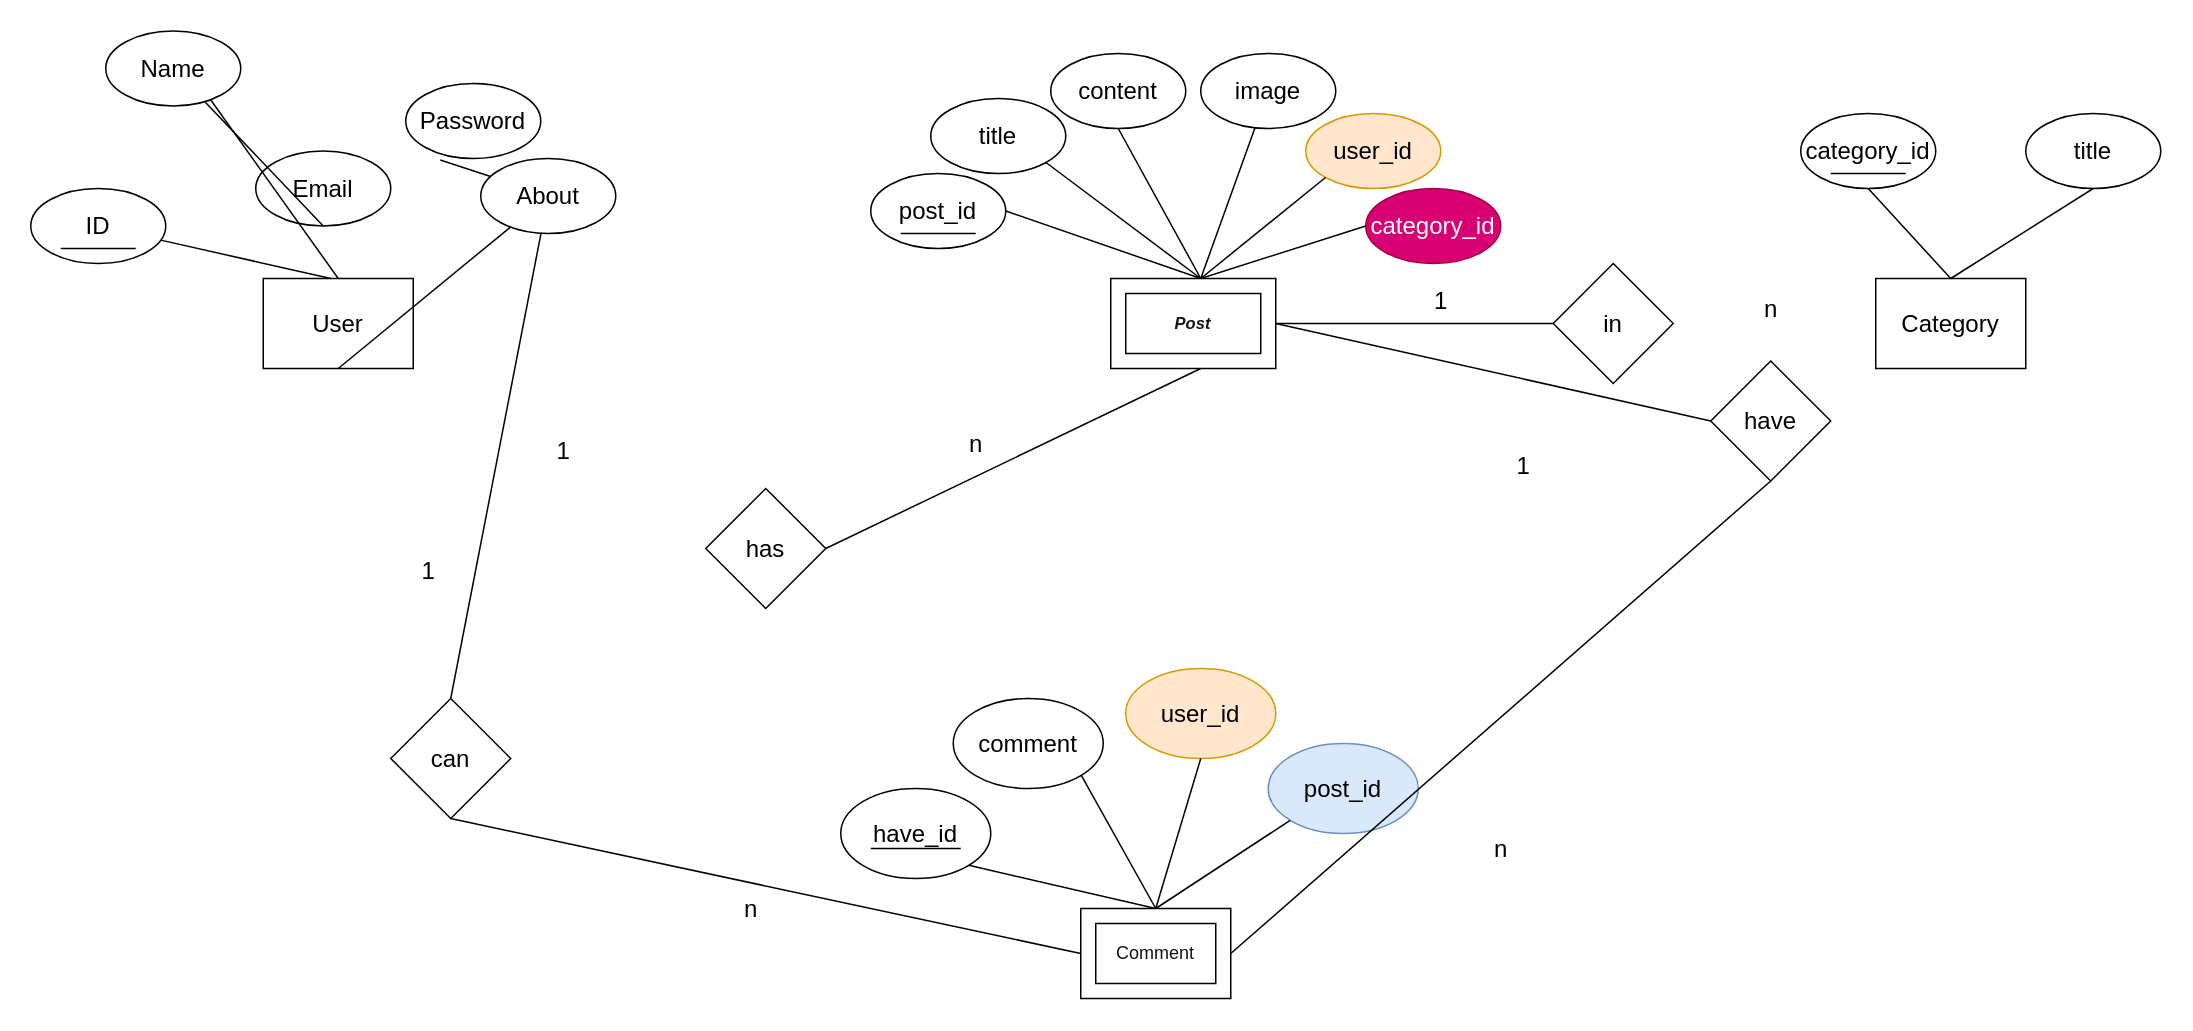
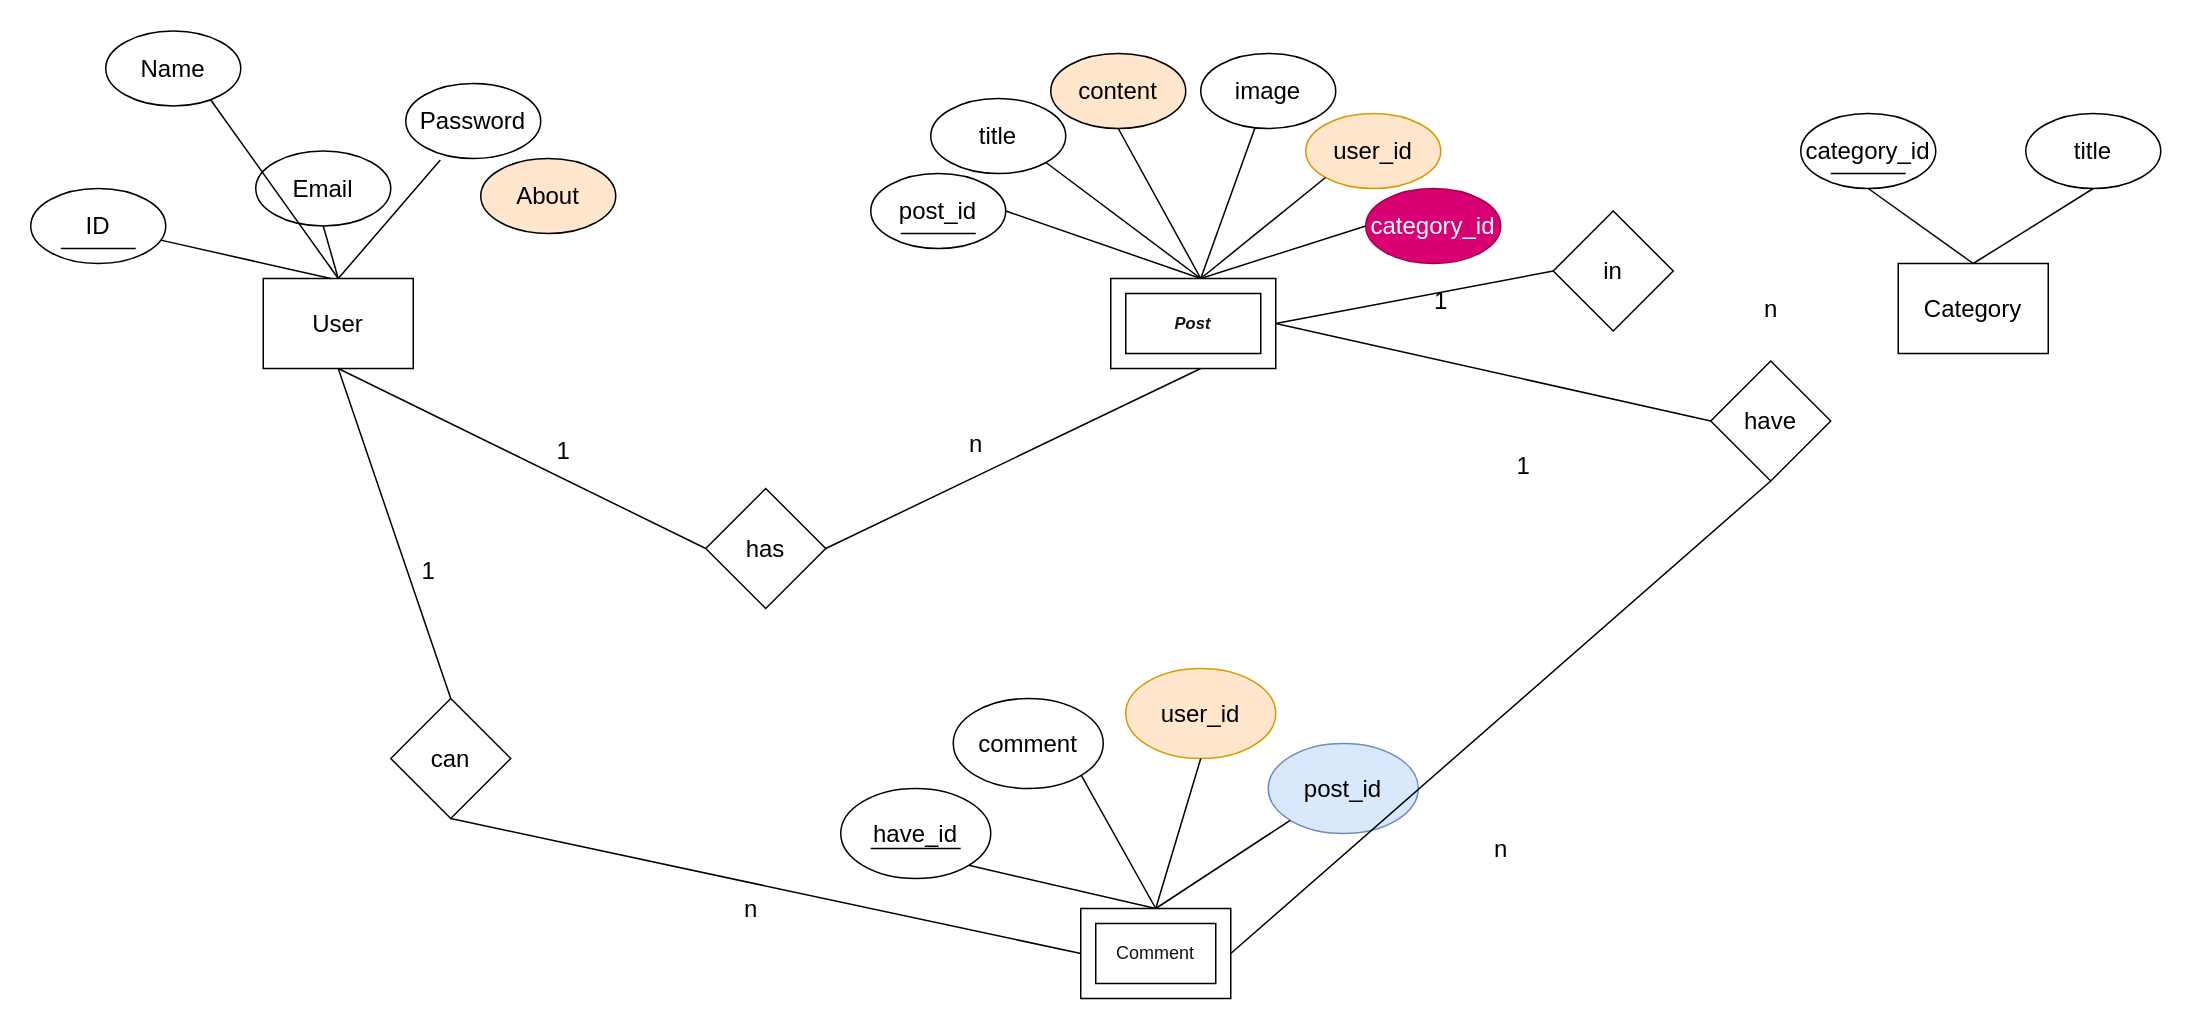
- <mxCell id="14" value="content" style="ellipse;whiteSpace=wrap;html=1;fontSize=16;" parent="1" vertex="1"><mxGeometry x="700" y="35" width="90" height="50" as="geometry" /></mxCell>
+ <mxCell id="14" value="content" style="ellipse;whiteSpace=wrap;html=1;fontSize=16;fillColor=#ffe6cc;" parent="1" vertex="1"><mxGeometry x="700" y="35" width="90" height="50" as="geometry" /></mxCell>
- <mxCell id="11" value="" style="endArrow=none;html=1;rounded=0;fontSize=16;exitX=0.256;exitY=1.02;exitDx=0;exitDy=0;exitPerimeter=0;" parent="1" source="6" target="7" edge="1"><mxGeometry width="50" height="50" relative="1" as="geometry"><mxPoint x="136.571" y="189.572" as="sourcePoint" /><mxPoint x="247" y="215" as="targetPoint" /></mxGeometry></mxCell>
+ <mxCell id="11" value="" style="endArrow=none;html=1;rounded=0;fontSize=16;entryX=0.5;entryY=0;entryDx=0;entryDy=0;exitX=0.256;exitY=1.02;exitDx=0;exitDy=0;exitPerimeter=0;" parent="1" source="6" target="2" edge="1"><mxGeometry width="50" height="50" relative="1" as="geometry"><mxPoint x="136.571" y="189.572" as="sourcePoint" /><mxPoint x="247" y="215" as="targetPoint" /></mxGeometry></mxCell>
- <mxCell id="10" value="" style="endArrow=none;html=1;rounded=0;fontSize=16;exitX=0.5;exitY=1;exitDx=0;exitDy=0;" parent="1" source="5" target="4" edge="1"><mxGeometry width="50" height="50" relative="1" as="geometry"><mxPoint x="126.571" y="179.572" as="sourcePoint" /><mxPoint x="237" y="205" as="targetPoint" /></mxGeometry></mxCell>
+ <mxCell id="10" value="" style="endArrow=none;html=1;rounded=0;fontSize=16;entryX=0.5;entryY=0;entryDx=0;entryDy=0;exitX=0.5;exitY=1;exitDx=0;exitDy=0;" parent="1" source="5" target="2" edge="1"><mxGeometry width="50" height="50" relative="1" as="geometry"><mxPoint x="126.571" y="179.572" as="sourcePoint" /><mxPoint x="237" y="205" as="targetPoint" /></mxGeometry></mxCell>
- <mxCell id="7" value="About" style="ellipse;whiteSpace=wrap;html=1;fontSize=16;" parent="1" vertex="1"><mxGeometry x="320" y="105" width="90" height="50" as="geometry" /></mxCell>
+ <mxCell id="7" value="About" style="ellipse;whiteSpace=wrap;html=1;fontSize=16;fillColor=#ffe6cc;" parent="1" vertex="1"><mxGeometry x="320" y="105" width="90" height="50" as="geometry" /></mxCell>
- <mxCell id="23" value="" style="endArrow=none;html=1;rounded=0;fontSize=16;exitX=0.5;exitY=1;exitDx=0;exitDy=0;" parent="1" source="2" target="7" edge="1"><mxGeometry width="50" height="50" relative="1" as="geometry"><mxPoint x="750" y="335" as="sourcePoint" /><mxPoint x="800" y="285" as="targetPoint" /></mxGeometry></mxCell>
+ <mxCell id="23" value="" style="endArrow=none;html=1;rounded=0;fontSize=16;exitX=0.5;exitY=1;exitDx=0;exitDy=0;entryX=0;entryY=0.5;entryDx=0;entryDy=0;" parent="1" source="2" target="22" edge="1"><mxGeometry width="50" height="50" relative="1" as="geometry"><mxPoint x="750" y="335" as="sourcePoint" /><mxPoint x="800" y="285" as="targetPoint" /></mxGeometry></mxCell>
- <mxCell id="50" value="in" style="rhombus;whiteSpace=wrap;html=1;fontSize=16;" parent="1" vertex="1"><mxGeometry x="1035" y="175" width="80" height="80" as="geometry" /></mxCell>
+ <mxCell id="50" value="in" style="rhombus;whiteSpace=wrap;html=1;fontSize=16;" parent="1" vertex="1"><mxGeometry x="1035" y="140" width="80" height="80" as="geometry" /></mxCell>
- <mxCell id="45" value="&lt;font style=&quot;font-size: 16px;&quot;&gt;Category&lt;/font&gt;" style="rounded=0;whiteSpace=wrap;html=1;" parent="1" vertex="1"><mxGeometry x="1250" y="185" width="100" height="60" as="geometry" /></mxCell>
+ <mxCell id="45" value="&lt;font style=&quot;font-size: 16px;&quot;&gt;Category&lt;/font&gt;" style="rounded=0;whiteSpace=wrap;html=1;" parent="1" vertex="1"><mxGeometry x="1265" y="175" width="100" height="60" as="geometry" /></mxCell>
- <mxCell id="36" value="" style="endArrow=none;html=1;rounded=0;fontSize=16;exitX=0.5;exitY=0;exitDx=0;exitDy=0;" parent="1" source="35" target="7" edge="1"><mxGeometry width="50" height="50" relative="1" as="geometry"><mxPoint x="750" y="455" as="sourcePoint" /><mxPoint x="800" y="405" as="targetPoint" /></mxGeometry></mxCell>
+ <mxCell id="36" value="" style="endArrow=none;html=1;rounded=0;fontSize=16;entryX=0.5;entryY=1;entryDx=0;entryDy=0;exitX=0.5;exitY=0;exitDx=0;exitDy=0;" parent="1" source="35" target="2" edge="1"><mxGeometry width="50" height="50" relative="1" as="geometry"><mxPoint x="750" y="455" as="sourcePoint" /><mxPoint x="800" y="405" as="targetPoint" /></mxGeometry></mxCell>
